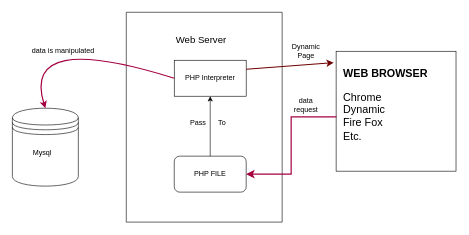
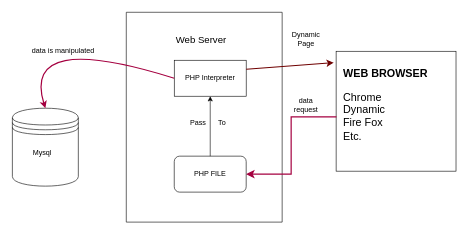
- <mxCell id="18" value="Dynamic Page" style="text;html=1;align=center;verticalAlign=middle;whiteSpace=wrap;rounded=0;" vertex="1" parent="1"><mxGeometry x="480" y="70" width="60" height="30" as="geometry" /></mxCell>
+ <mxCell id="18" value="Dynamic Page" style="text;html=1;align=center;verticalAlign=middle;whiteSpace=wrap;rounded=0;" vertex="1" parent="1"><mxGeometry x="480" y="50" width="60" height="30" as="geometry" /></mxCell>
